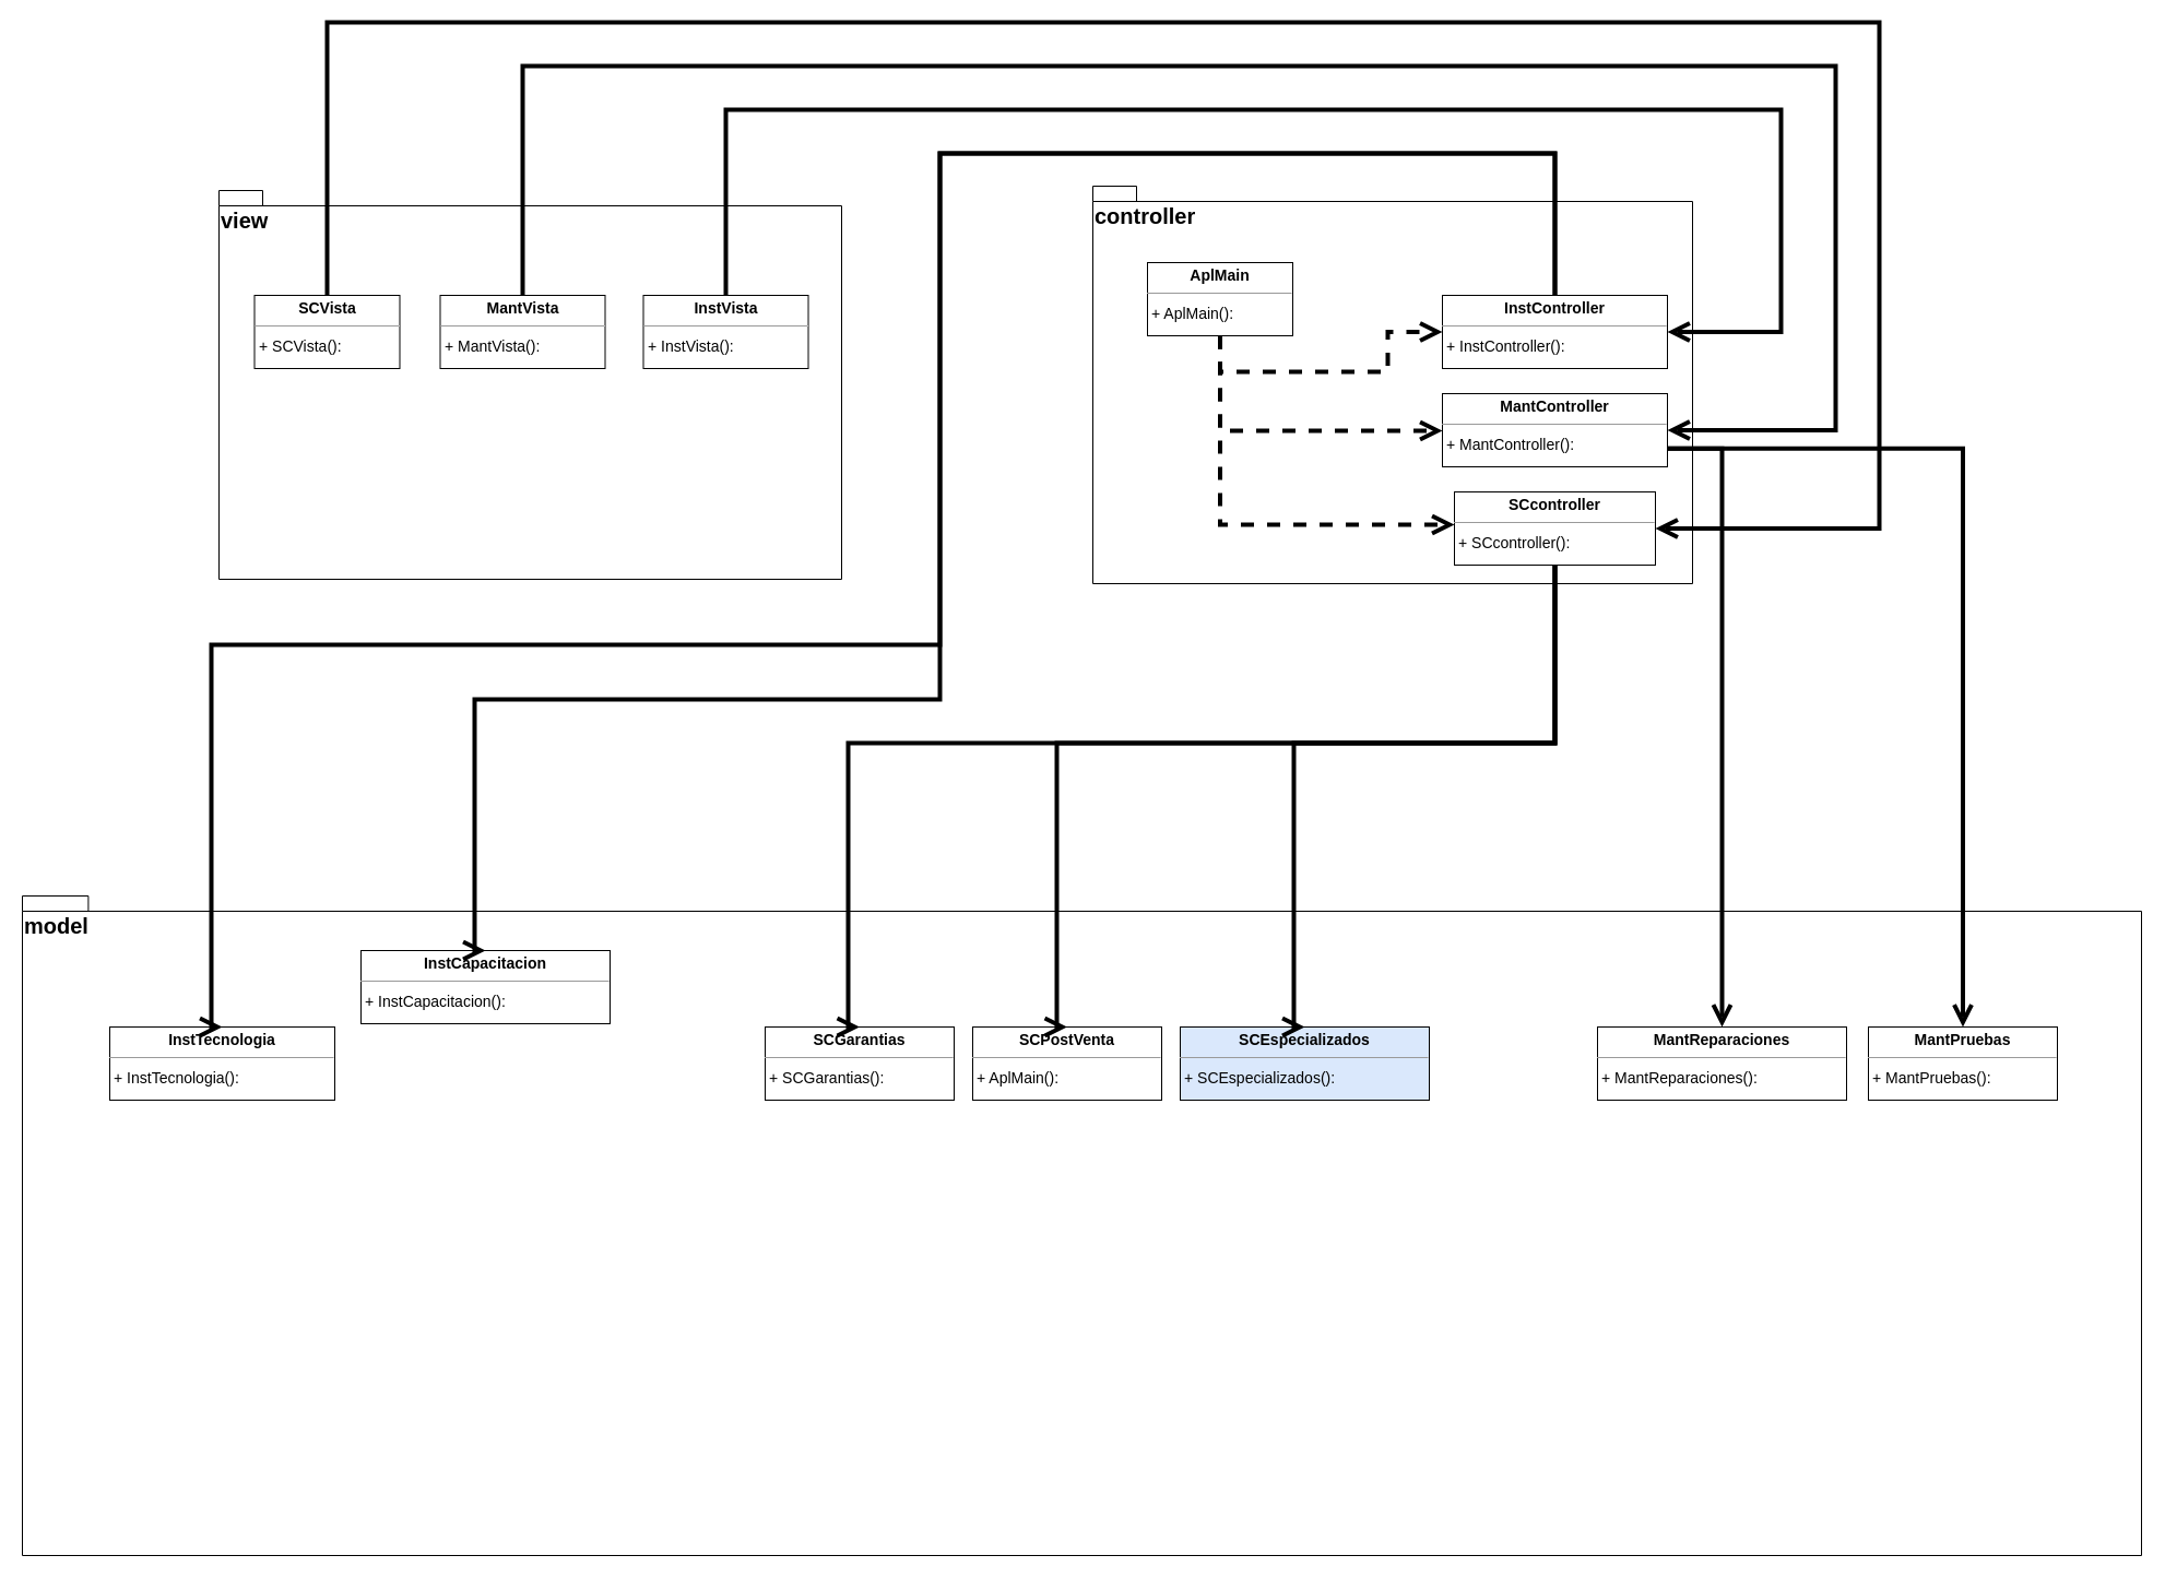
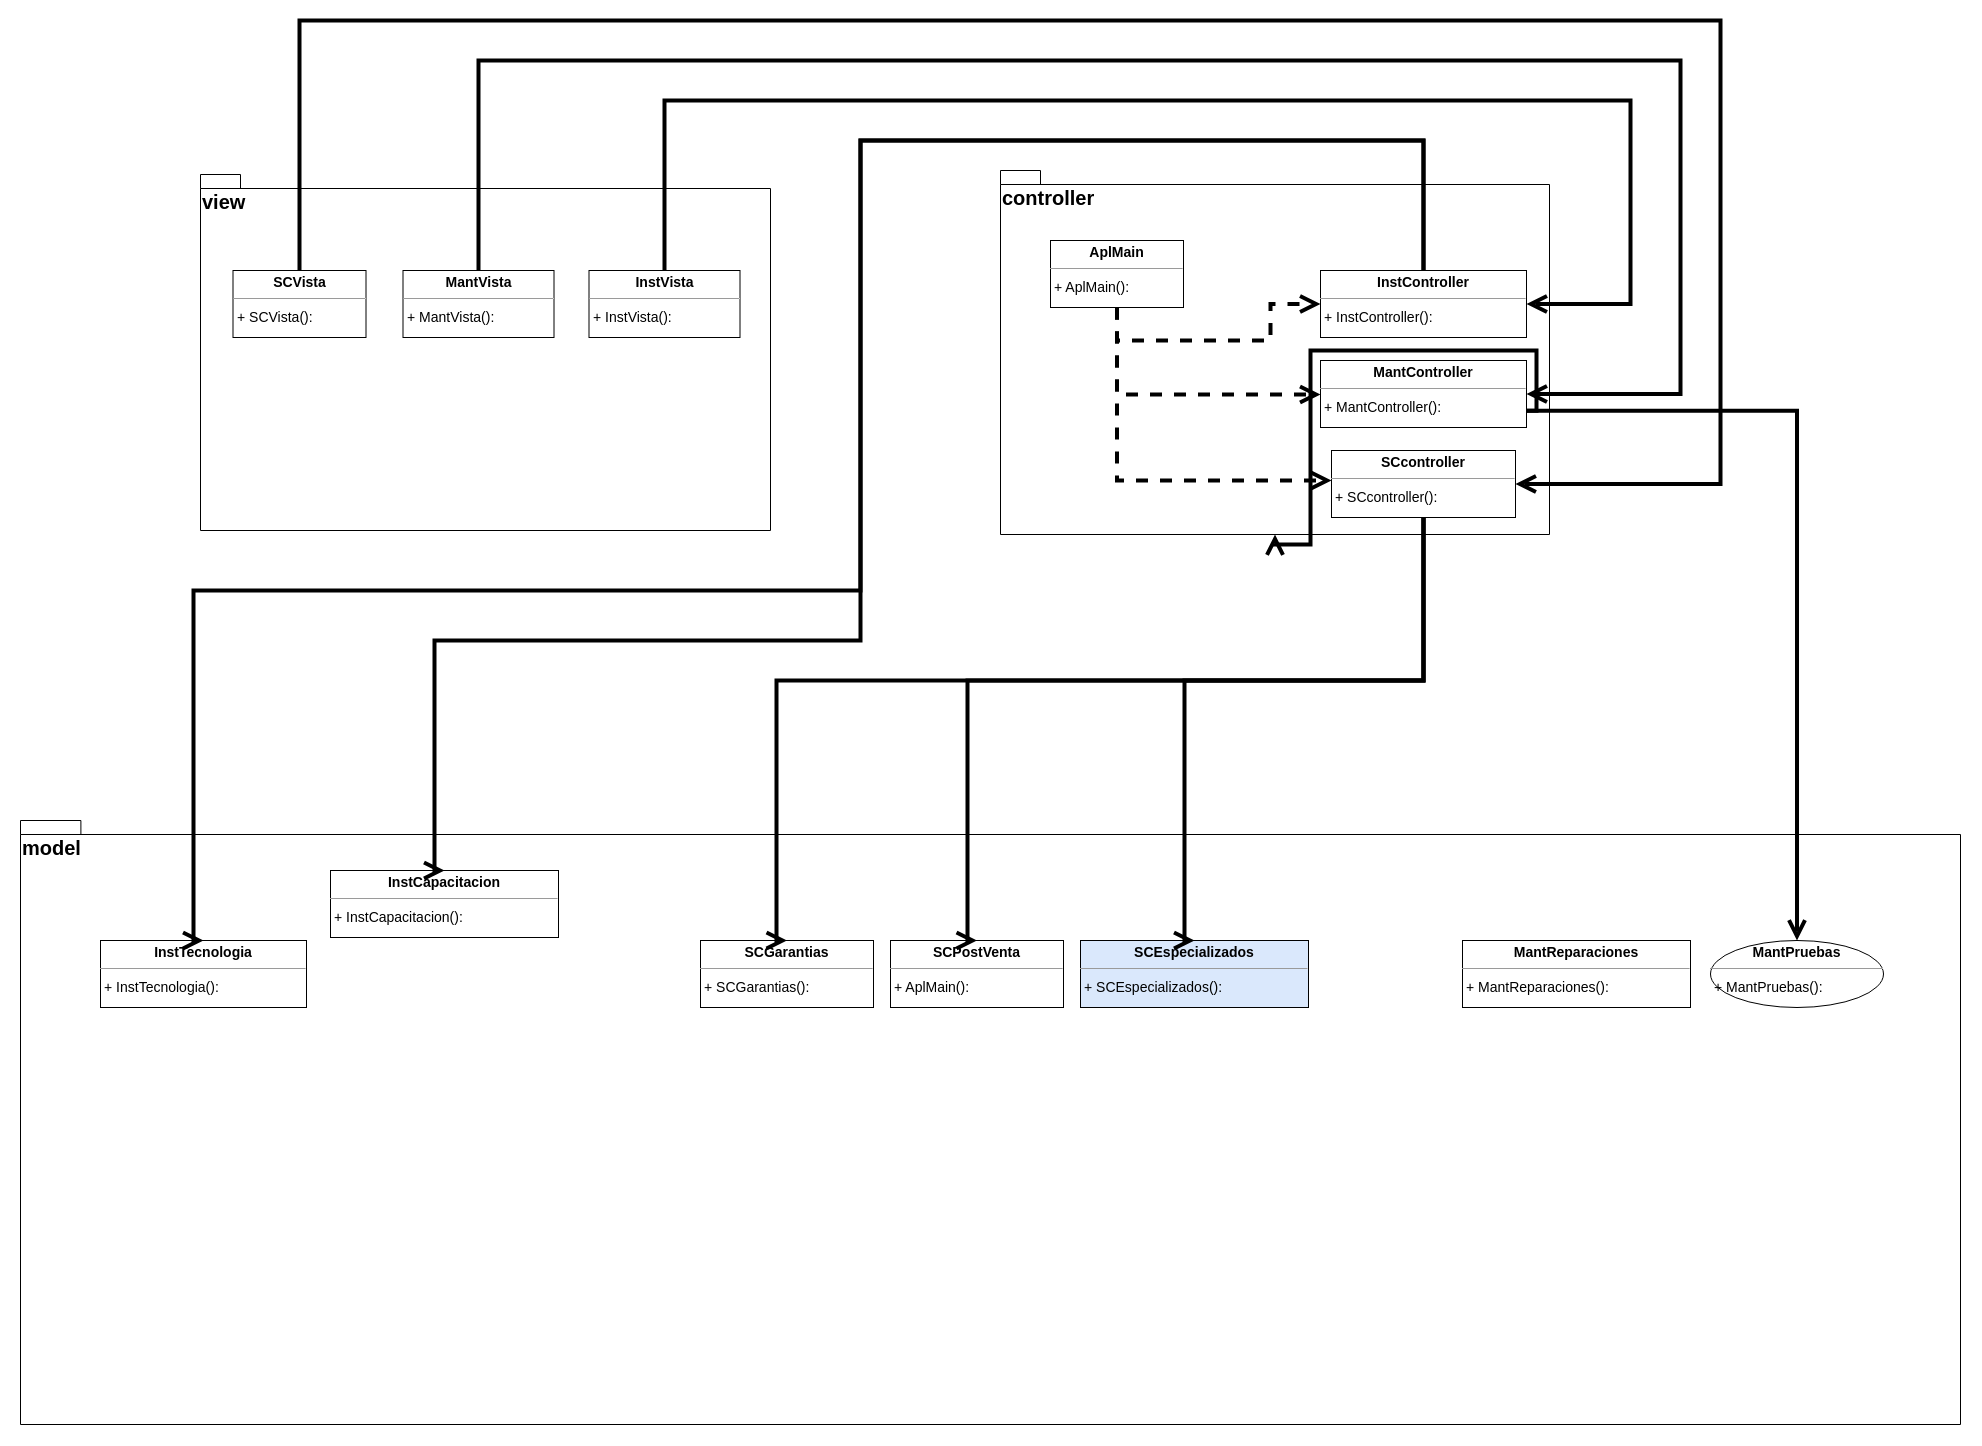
- <mxCell id="27" value="" style="endArrow=open;endFill=1;endSize=12;html=1;rounded=0;edgeStyle=orthogonalEdgeStyle;exitX=1;exitY=0.75;exitDx=0;exitDy=0;strokeWidth=4;" edge="1" parent="1" source="9" target="14"><mxGeometry width="160" relative="1" as="geometry"><mxPoint x="1530" y="410" as="sourcePoint" /><mxPoint x="1630" y="650" as="targetPoint" /></mxGeometry></mxCell>
+ <mxCell id="27" value="" style="endArrow=open;endFill=1;endSize=12;html=1;rounded=0;edgeStyle=orthogonalEdgeStyle;exitX=1;exitY=0.75;exitDx=0;exitDy=0;strokeWidth=4;" edge="1" parent="1" source="9" target="6"><mxGeometry width="160" relative="1" as="geometry"><mxPoint x="1530" y="410" as="sourcePoint" /><mxPoint x="1630" y="650" as="targetPoint" /></mxGeometry></mxCell>
- <mxCell id="15" value="&lt;p style=&quot;margin:0px;margin-top:4px;text-align:center;&quot;&gt;&lt;b&gt;MantPruebas&lt;/b&gt;&lt;/p&gt;&lt;hr size=&quot;1&quot;/&gt;&lt;p style=&quot;margin:0 0 0 4px;line-height:1.6;&quot;&gt;+ MantPruebas(): &lt;/p&gt;" style="verticalAlign=top;align=left;overflow=fill;fontSize=14;fontFamily=Helvetica;html=1;rounded=0;shadow=0;comic=0;labelBackgroundColor=none;strokeWidth=1;" parent="1" vertex="1"><mxGeometry x="1710" y="940" width="173" height="67" as="geometry" /></mxCell>
+ <mxCell id="15" value="&lt;p style=&quot;margin:0px;margin-top:4px;text-align:center;&quot;&gt;&lt;b&gt;MantPruebas&lt;/b&gt;&lt;/p&gt;&lt;hr size=&quot;1&quot;/&gt;&lt;p style=&quot;margin:0 0 0 4px;line-height:1.6;&quot;&gt;+ MantPruebas(): &lt;/p&gt;" style="ellipse;verticalAlign=top;align=left;overflow=fill;fontSize=14;fontFamily=Helvetica;html=1;shadow=0;comic=0;labelBackgroundColor=none;strokeWidth=1;" parent="1" vertex="1"><mxGeometry x="1710" y="940" width="173" height="67" as="geometry" /></mxCell>
